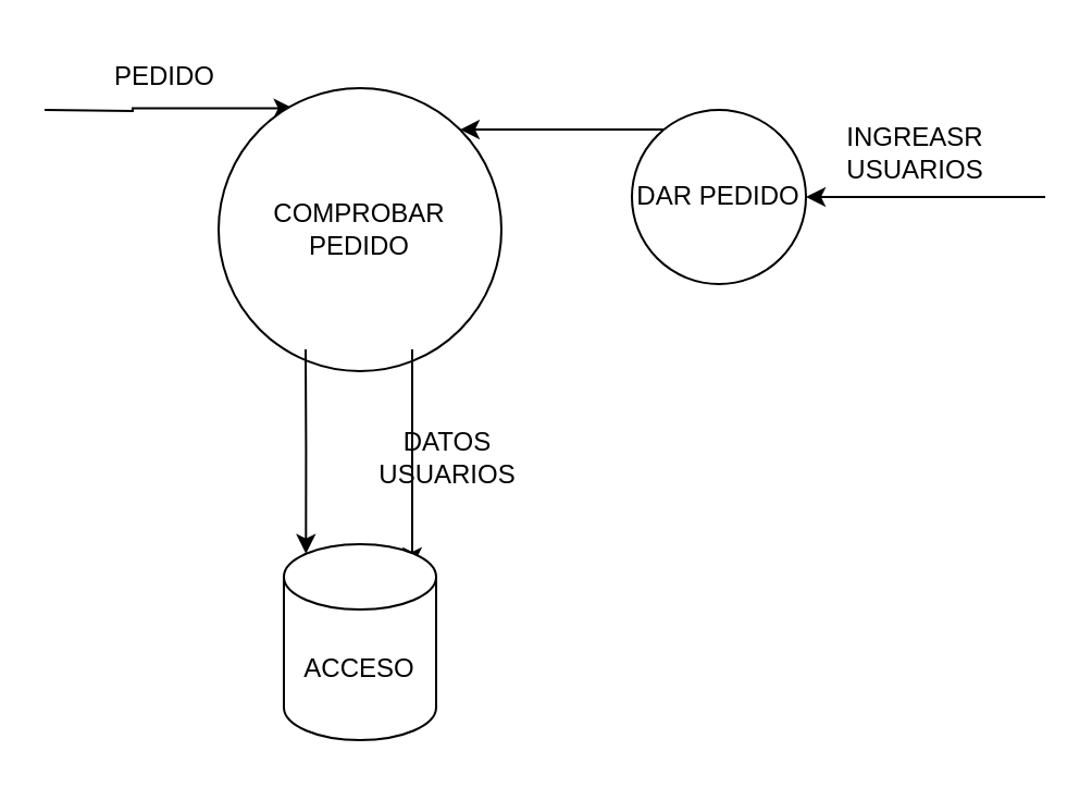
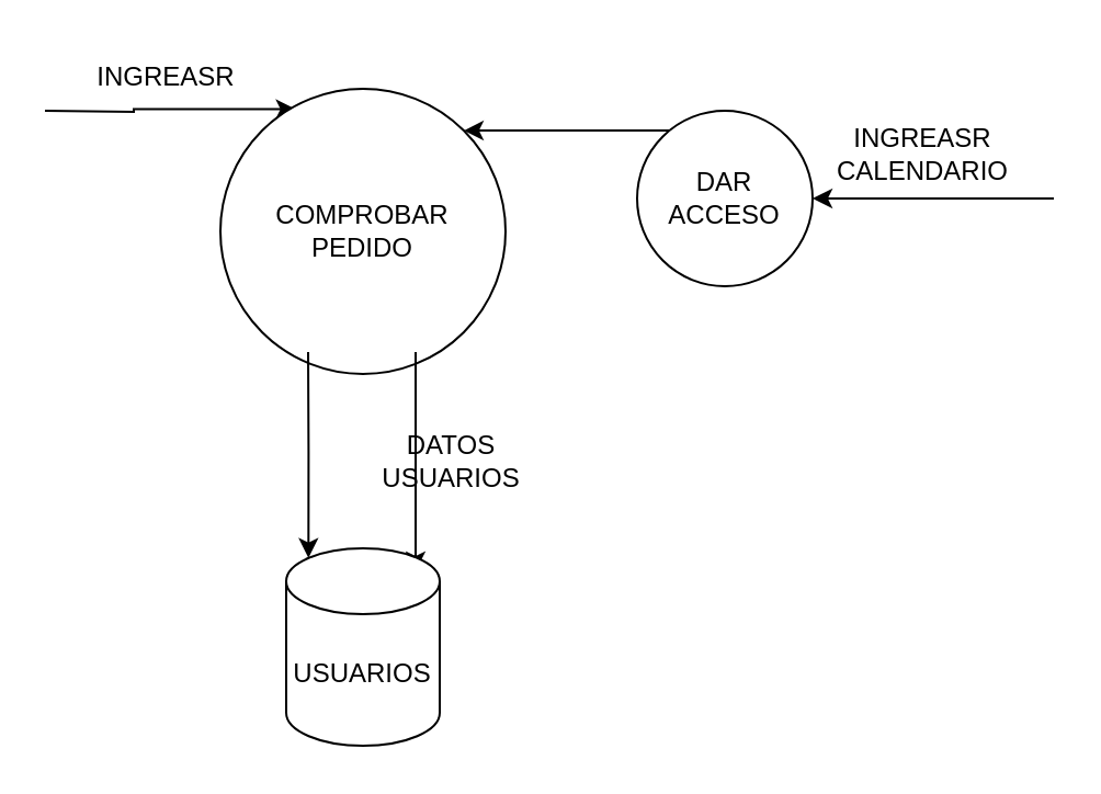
- <mxCell id="5" value="PEDIDO" style="text;html=1;align=center;verticalAlign=middle;resizable=0;points=[];autosize=1;strokeColor=none;fillColor=none;" vertex="1" parent="1"><mxGeometry x="40" y="20" width="70" height="30" as="geometry" /></mxCell>
+ <mxCell id="5" value="INGREASR" style="text;html=1;align=center;verticalAlign=middle;resizable=0;points=[];autosize=1;strokeColor=none;fillColor=none;" vertex="1" parent="1"><mxGeometry x="40" y="20" width="70" height="30" as="geometry" /></mxCell>
- <mxCell id="12" value="INGREASR&lt;br&gt;USUARIOS" style="text;html=1;align=center;verticalAlign=middle;resizable=0;points=[];autosize=1;strokeColor=none;fillColor=none;" vertex="1" parent="1"><mxGeometry x="370" y="50" width="100" height="40" as="geometry" /></mxCell>
+ <mxCell id="12" value="INGREASR&lt;br&gt;CALENDARIO" style="text;html=1;align=center;verticalAlign=middle;resizable=0;points=[];autosize=1;strokeColor=none;fillColor=none;" vertex="1" parent="1"><mxGeometry x="370" y="50" width="100" height="40" as="geometry" /></mxCell>
- <mxCell id="11" value="DAR PEDIDO" style="ellipse;whiteSpace=wrap;html=1;aspect=fixed;" vertex="1" parent="1"><mxGeometry x="290" y="50" width="80" height="80" as="geometry" /></mxCell>
+ <mxCell id="11" value="DAR ACCESO" style="ellipse;whiteSpace=wrap;html=1;aspect=fixed;" vertex="1" parent="1"><mxGeometry x="290" y="50" width="80" height="80" as="geometry" /></mxCell>
- <mxCell id="8" value="ACCESO" style="shape=cylinder3;whiteSpace=wrap;html=1;boundedLbl=1;backgroundOutline=1;size=15;" vertex="1" parent="1"><mxGeometry x="130" y="249.5" width="70" height="90" as="geometry" /></mxCell>
+ <mxCell id="8" value="USUARIOS" style="shape=cylinder3;whiteSpace=wrap;html=1;boundedLbl=1;backgroundOutline=1;size=15;" vertex="1" parent="1"><mxGeometry x="130" y="249.5" width="70" height="90" as="geometry" /></mxCell>
